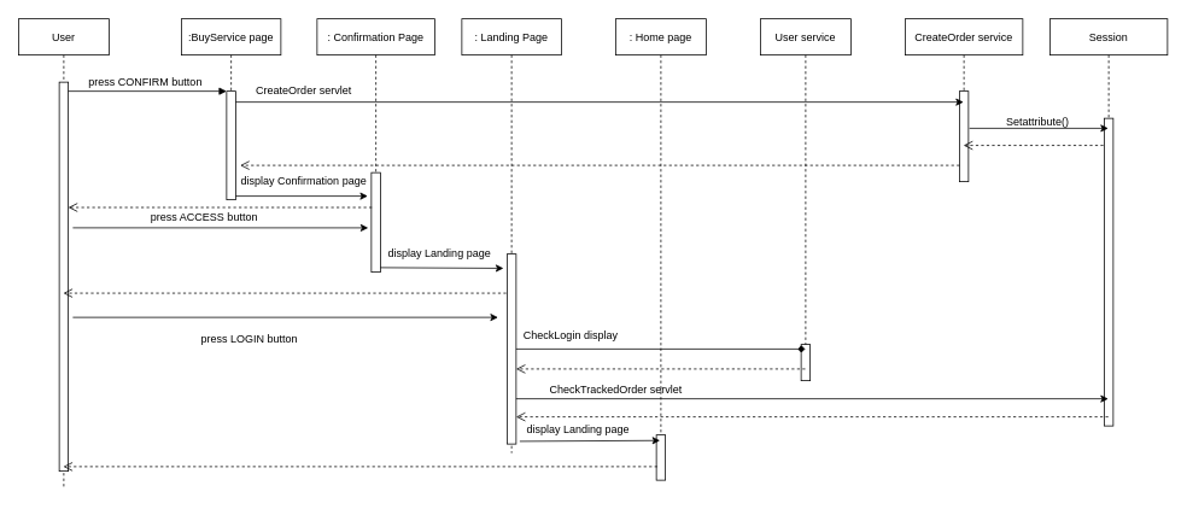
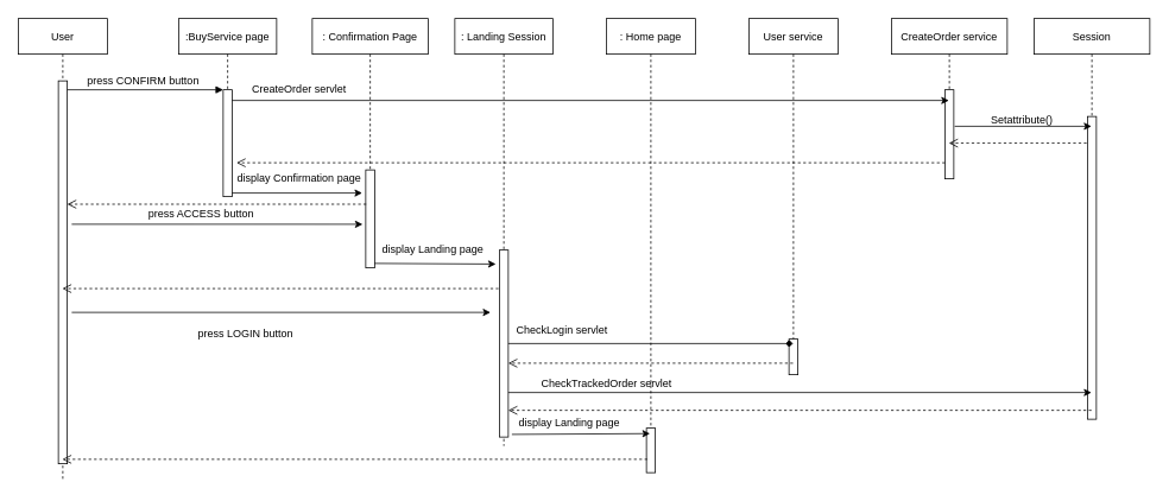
- <mxCell id="24" value=": Landing Page" style="shape=umlLifeline;perimeter=lifelinePerimeter;container=1;collapsible=0;recursiveResize=0;rounded=0;shadow=0;strokeWidth=1;" parent="1" vertex="1"><mxGeometry x="510" y="20" width="110" height="480" as="geometry" /></mxCell>
+ <mxCell id="24" value=": Landing Session" style="shape=umlLifeline;perimeter=lifelinePerimeter;container=1;collapsible=0;recursiveResize=0;rounded=0;shadow=0;strokeWidth=1;" parent="1" vertex="1"><mxGeometry x="510" y="20" width="110" height="480" as="geometry" /></mxCell>
- <mxCell id="30" value="CheckLogin display" style="text;html=1;align=center;verticalAlign=middle;resizable=0;points=[];autosize=1;strokeColor=none;fillColor=none;" parent="1" vertex="1"><mxGeometry x="570" y="360" width="120" height="20" as="geometry" /></mxCell>
+ <mxCell id="30" value="CheckLogin servlet" style="text;html=1;align=center;verticalAlign=middle;resizable=0;points=[];autosize=1;strokeColor=none;fillColor=none;" parent="1" vertex="1"><mxGeometry x="570" y="360" width="120" height="20" as="geometry" /></mxCell>
